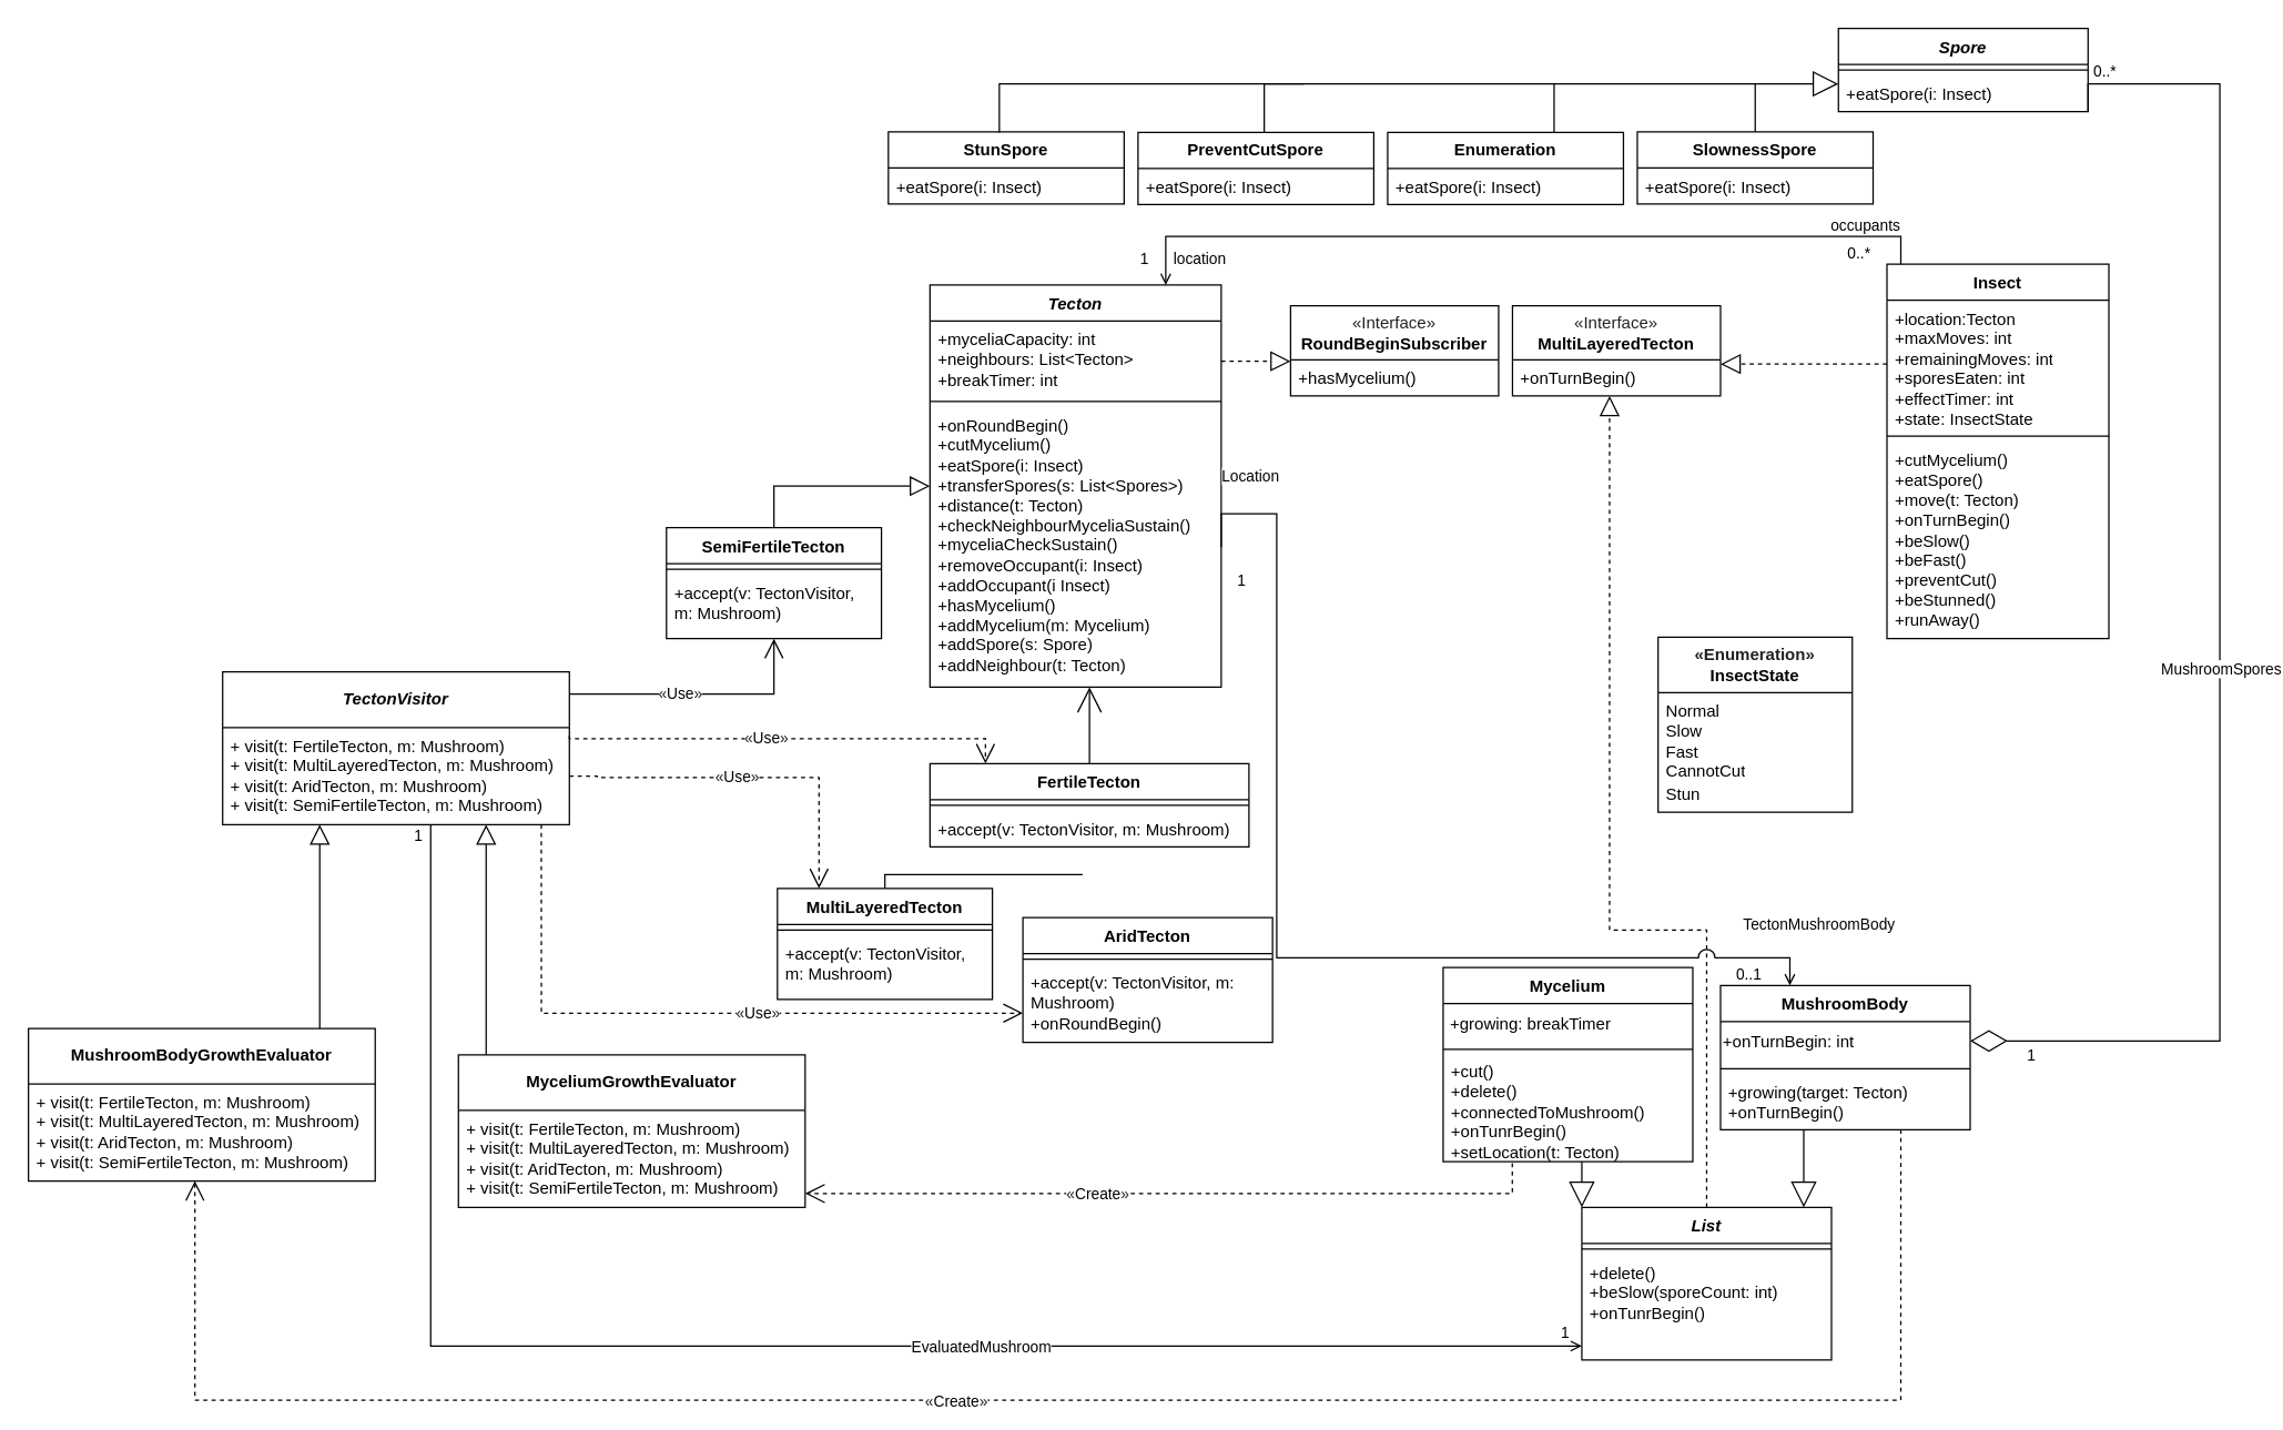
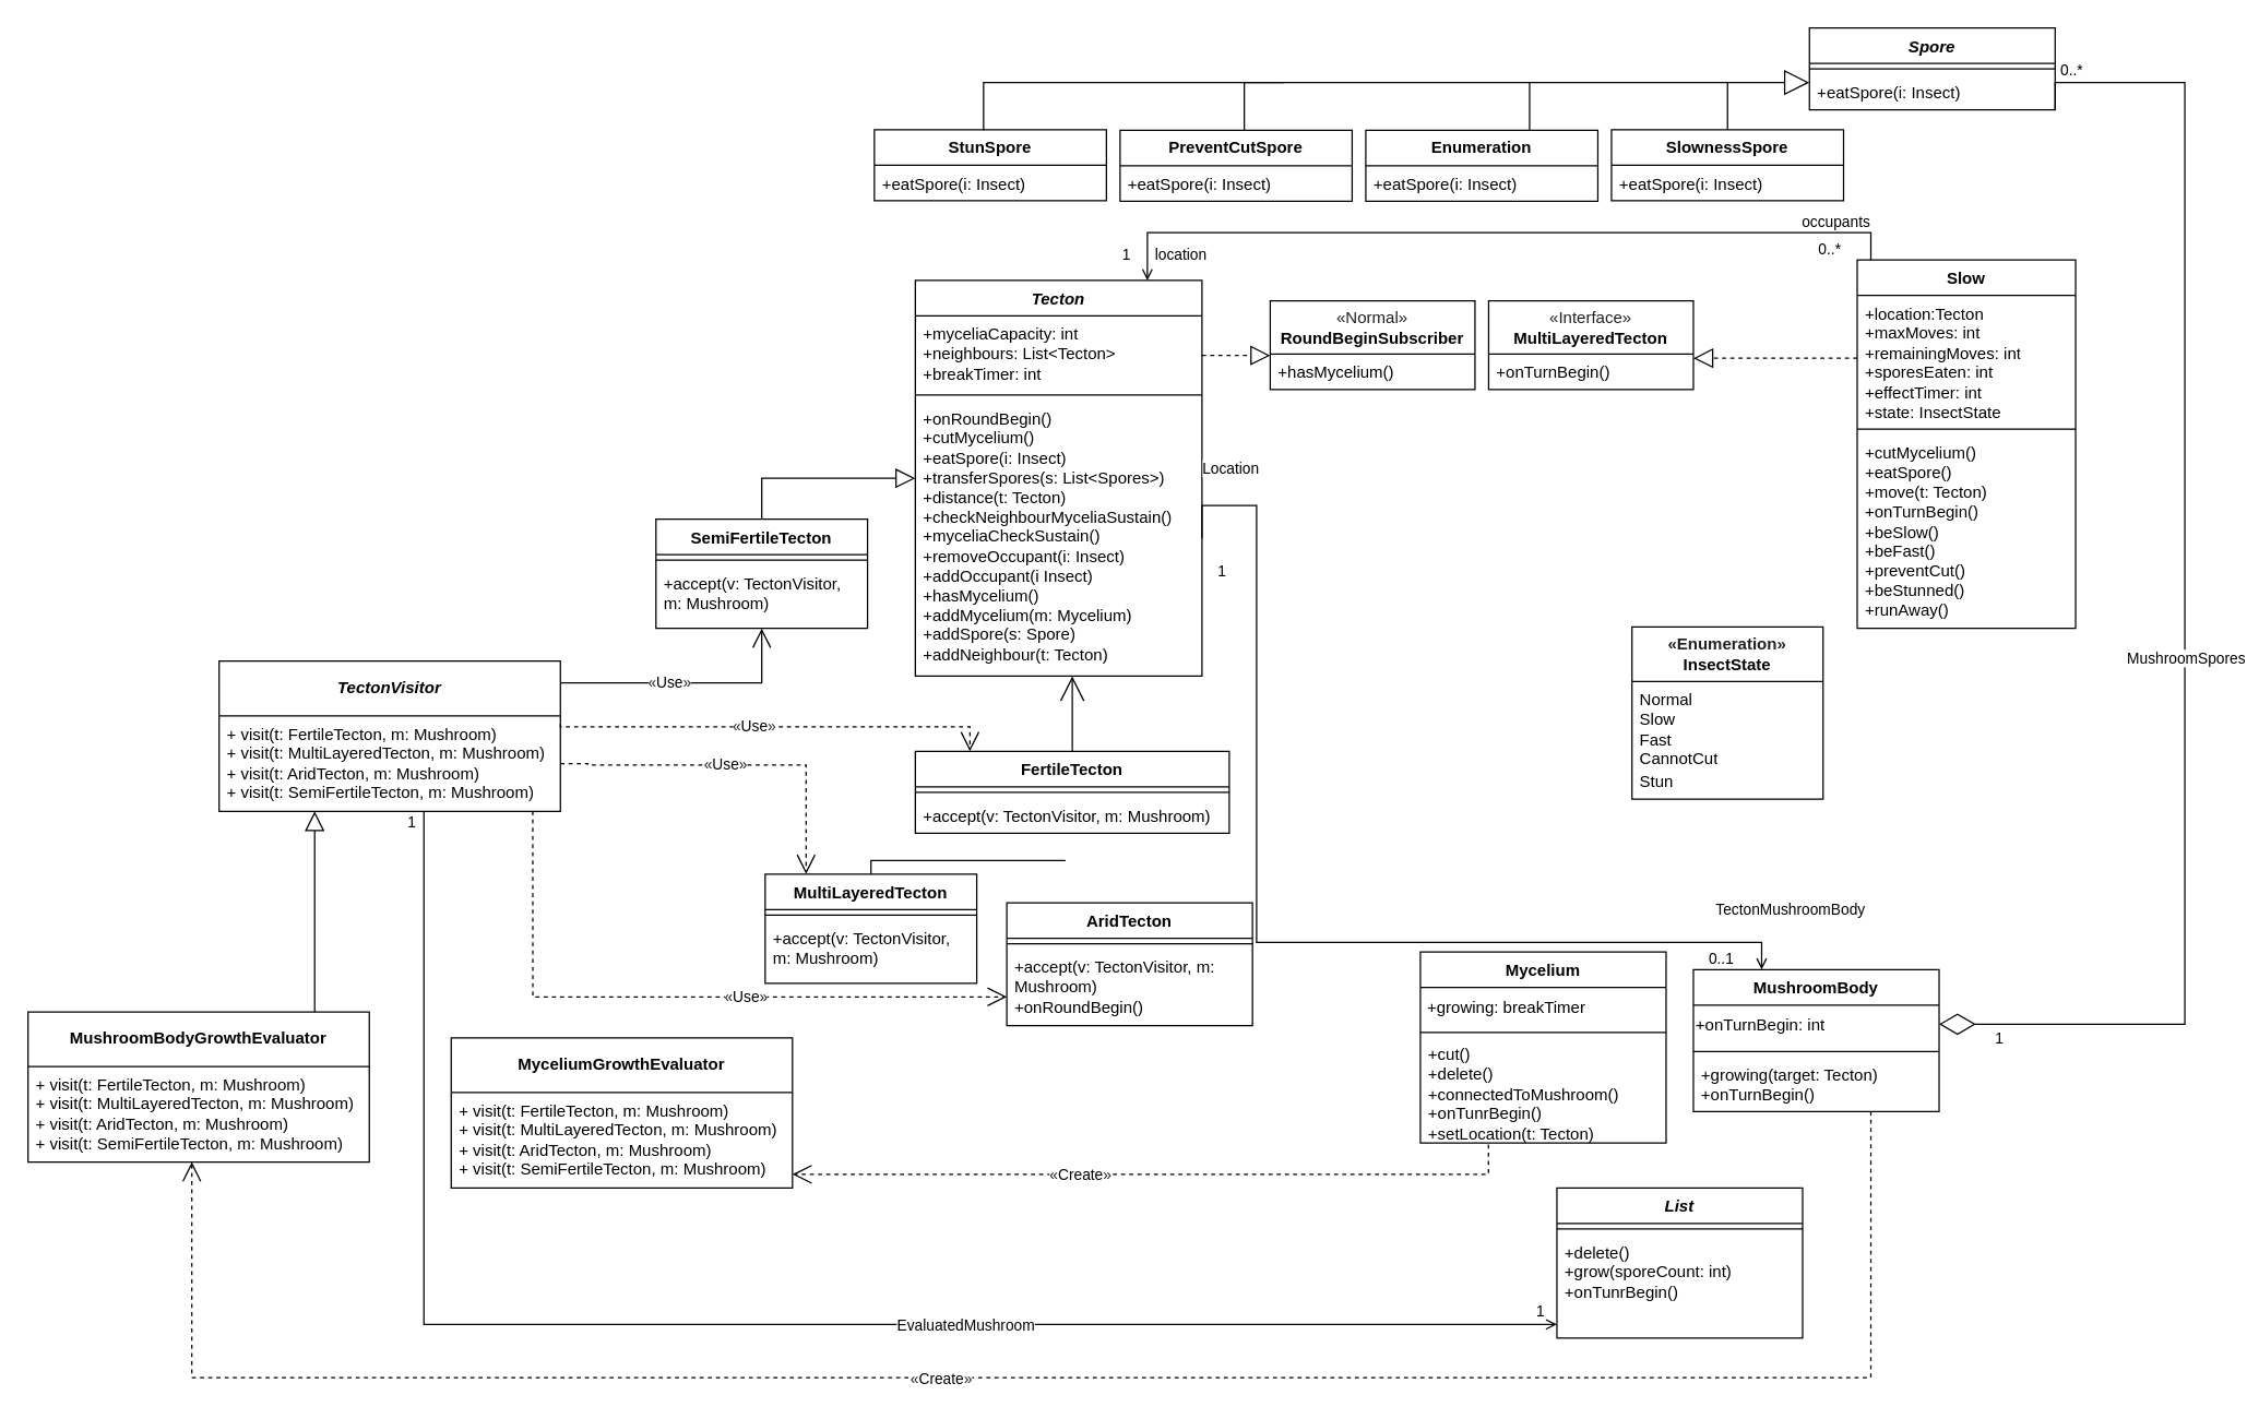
- <mxCell id="29" value="Insect" style="swimlane;fontStyle=1;align=center;verticalAlign=top;childLayout=stackLayout;horizontal=1;startSize=26;horizontalStack=0;resizeParent=1;resizeParentMax=0;resizeLast=0;collapsible=1;marginBottom=0;whiteSpace=wrap;html=1;" vertex="1" parent="1"><mxGeometry x="1360" y="190" width="160" height="270" as="geometry" /></mxCell>
+ <mxCell id="29" value="Slow" style="swimlane;fontStyle=1;align=center;verticalAlign=top;childLayout=stackLayout;horizontal=1;startSize=26;horizontalStack=0;resizeParent=1;resizeParentMax=0;resizeLast=0;collapsible=1;marginBottom=0;whiteSpace=wrap;html=1;" vertex="1" parent="1"><mxGeometry x="1360" y="190" width="160" height="270" as="geometry" /></mxCell>
- <mxCell id="54" value="&lt;font style=&quot;font-weight: 700;&quot;&gt;&lt;span style=&quot;font-weight: 400; color: rgb(32, 33, 34); font-family: sans-serif; text-align: start; background-color: rgb(255, 255, 255);&quot;&gt;«&lt;/span&gt;&lt;span style=&quot;color: rgb(32, 33, 34); font-family: sans-serif; text-align: start; background-color: rgb(255, 255, 255); font-weight: 400;&quot;&gt;Interface&lt;/span&gt;&lt;span style=&quot;font-weight: 400; color: rgb(32, 33, 34); font-family: sans-serif; text-align: start; background-color: rgb(255, 255, 255);&quot;&gt;»&lt;/span&gt;&lt;/font&gt;&lt;div style=&quot;font-weight: 700; text-align: start;&quot;&gt;&lt;font face=&quot;sans-serif&quot;&gt;&lt;span style=&quot;background-color: rgb(255, 255, 255);&quot;&gt;RoundBeginSubscriber&lt;/span&gt;&lt;/font&gt;&lt;/div&gt;" style="swimlane;fontStyle=0;childLayout=stackLayout;horizontal=1;startSize=39;fillColor=none;horizontalStack=0;resizeParent=1;resizeParentMax=0;resizeLast=0;collapsible=1;marginBottom=0;whiteSpace=wrap;html=1;" vertex="1" parent="1"><mxGeometry x="930" y="220" width="150" height="65" as="geometry" /></mxCell>
+ <mxCell id="54" value="&lt;font style=&quot;font-weight: 700;&quot;&gt;&lt;span style=&quot;font-weight: 400; color: rgb(32, 33, 34); font-family: sans-serif; text-align: start; background-color: rgb(255, 255, 255);&quot;&gt;«&lt;/span&gt;&lt;span style=&quot;color: rgb(32, 33, 34); font-family: sans-serif; text-align: start; background-color: rgb(255, 255, 255); font-weight: 400;&quot;&gt;Normal&lt;/span&gt;&lt;span style=&quot;font-weight: 400; color: rgb(32, 33, 34); font-family: sans-serif; text-align: start; background-color: rgb(255, 255, 255);&quot;&gt;»&lt;/span&gt;&lt;/font&gt;&lt;div style=&quot;font-weight: 700; text-align: start;&quot;&gt;&lt;font face=&quot;sans-serif&quot;&gt;&lt;span style=&quot;background-color: rgb(255, 255, 255);&quot;&gt;RoundBeginSubscriber&lt;/span&gt;&lt;/font&gt;&lt;/div&gt;" style="swimlane;fontStyle=0;childLayout=stackLayout;horizontal=1;startSize=39;fillColor=none;horizontalStack=0;resizeParent=1;resizeParentMax=0;resizeLast=0;collapsible=1;marginBottom=0;whiteSpace=wrap;html=1;" vertex="1" parent="1"><mxGeometry x="930" y="220" width="150" height="65" as="geometry" /></mxCell>
- <mxCell id="36" value="" style="endArrow=block;dashed=1;endFill=0;endSize=12;html=1;rounded=0;edgeStyle=orthogonalEdgeStyle;jumpStyle=arc;jumpSize=12;" edge="1" parent="1" source="87" target="34"><mxGeometry width="160" relative="1" as="geometry"><mxPoint x="1340" y="630" as="sourcePoint" /><mxPoint x="1600" y="571" as="targetPoint" /><Array as="points"><mxPoint x="1230" y="670" /><mxPoint x="1160" y="670" /></Array></mxGeometry></mxCell>
- <mxCell id="97" value="" style="endArrow=block;endFill=0;endSize=12;html=1;rounded=0;edgeStyle=orthogonalEdgeStyle;" edge="1" parent="1" source="73" target="42"><mxGeometry width="160" relative="1" as="geometry"><mxPoint x="428" y="823.5" as="sourcePoint" /><mxPoint x="403" y="612.5" as="targetPoint" /><Array as="points"><mxPoint x="350" y="750" /><mxPoint x="350" y="750" /></Array></mxGeometry></mxCell>
- <mxCell id="91" value="" style="endArrow=block;endSize=16;endFill=0;html=1;rounded=0;edgeStyle=orthogonalEdgeStyle;" edge="1" parent="1" source="22" target="87"><mxGeometry width="160" relative="1" as="geometry"><mxPoint x="1180" y="880" as="sourcePoint" /><mxPoint x="1180" y="790" as="targetPoint" /><Array as="points"><mxPoint x="1300" y="820" /><mxPoint x="1300" y="820" /></Array></mxGeometry></mxCell>
- <mxCell id="90" value="" style="endArrow=block;endSize=16;endFill=0;html=1;rounded=0;edgeStyle=orthogonalEdgeStyle;" edge="1" parent="1" source="18" target="87"><mxGeometry width="160" relative="1" as="geometry"><mxPoint x="790" y="641" as="sourcePoint" /><mxPoint x="1230" y="850" as="targetPoint" /><Array as="points"><mxPoint x="1160" y="820" /><mxPoint x="1160" y="820" /></Array></mxGeometry></mxCell>
- <mxCell id="89" value="&lt;div&gt;+delete()&lt;/div&gt;&lt;div&gt;+beSlow(sporeCount: int)&lt;/div&gt;&lt;div&gt;+onTunrBegin()&lt;/div&gt;" style="text;strokeColor=none;fillColor=none;align=left;verticalAlign=top;spacingLeft=4;spacingRight=4;overflow=hidden;rotatable=0;points=[[0,0.5],[1,0.5]];portConstraint=eastwest;whiteSpace=wrap;html=1;" vertex="1" parent="87"><mxGeometry y="34" width="180" height="76" as="geometry" /></mxCell>
+ <mxCell id="89" value="&lt;div&gt;+delete()&lt;/div&gt;&lt;div&gt;+grow(sporeCount: int)&lt;/div&gt;&lt;div&gt;+onTunrBegin()&lt;/div&gt;" style="text;strokeColor=none;fillColor=none;align=left;verticalAlign=top;spacingLeft=4;spacingRight=4;overflow=hidden;rotatable=0;points=[[0,0.5],[1,0.5]];portConstraint=eastwest;whiteSpace=wrap;html=1;" vertex="1" parent="87"><mxGeometry y="34" width="180" height="76" as="geometry" /></mxCell>
